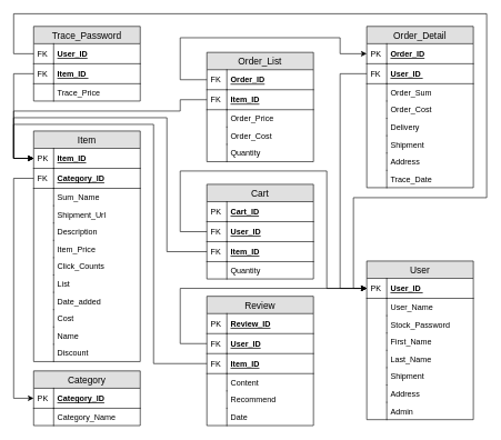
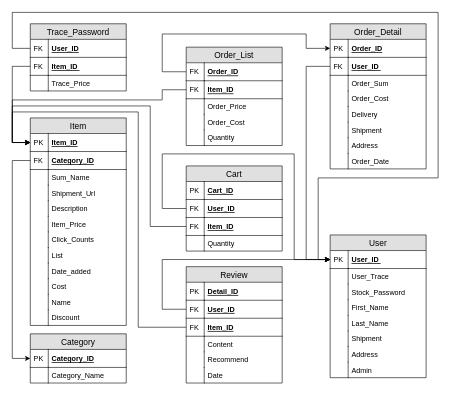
- <mxCell id="68" value="Trace_Date " style="shape=partialRectangle;top=0;left=0;right=0;bottom=0;align=left;verticalAlign=top;fillColor=none;spacingLeft=34;spacingRight=4;overflow=hidden;rotatable=0;points=[[0,0.5],[1,0.5]];portConstraint=eastwest;dropTarget=0;fontSize=12;" parent="53" vertex="1"><mxGeometry y="216" width="160" height="26" as="geometry" /></mxCell>
+ <mxCell id="68" value="Order_Date " style="shape=partialRectangle;top=0;left=0;right=0;bottom=0;align=left;verticalAlign=top;fillColor=none;spacingLeft=34;spacingRight=4;overflow=hidden;rotatable=0;points=[[0,0.5],[1,0.5]];portConstraint=eastwest;dropTarget=0;fontSize=12;" parent="53" vertex="1"><mxGeometry y="216" width="160" height="26" as="geometry" /></mxCell>
- <mxCell id="84" value="User_Name " style="shape=partialRectangle;top=0;left=0;right=0;bottom=0;align=left;verticalAlign=top;fillColor=none;spacingLeft=34;spacingRight=4;overflow=hidden;rotatable=0;points=[[0,0.5],[1,0.5]];portConstraint=eastwest;dropTarget=0;fontSize=12;" parent="81" vertex="1"><mxGeometry y="56" width="160" height="26" as="geometry" /></mxCell>
+ <mxCell id="84" value="User_Trace " style="shape=partialRectangle;top=0;left=0;right=0;bottom=0;align=left;verticalAlign=top;fillColor=none;spacingLeft=34;spacingRight=4;overflow=hidden;rotatable=0;points=[[0,0.5],[1,0.5]];portConstraint=eastwest;dropTarget=0;fontSize=12;" parent="81" vertex="1"><mxGeometry y="56" width="160" height="26" as="geometry" /></mxCell>
- <mxCell id="102" value="Review_ID" style="shape=partialRectangle;top=0;left=0;right=0;bottom=1;align=left;verticalAlign=middle;fillColor=none;spacingLeft=34;spacingRight=4;overflow=hidden;rotatable=0;points=[[0,0.5],[1,0.5]];portConstraint=eastwest;dropTarget=0;fontStyle=5;fontSize=12;" vertex="1" parent="101"><mxGeometry y="26" width="160" height="30" as="geometry" /></mxCell>
+ <mxCell id="102" value="Detail_ID" style="shape=partialRectangle;top=0;left=0;right=0;bottom=1;align=left;verticalAlign=middle;fillColor=none;spacingLeft=34;spacingRight=4;overflow=hidden;rotatable=0;points=[[0,0.5],[1,0.5]];portConstraint=eastwest;dropTarget=0;fontStyle=5;fontSize=12;" vertex="1" parent="101"><mxGeometry y="26" width="160" height="30" as="geometry" /></mxCell>
